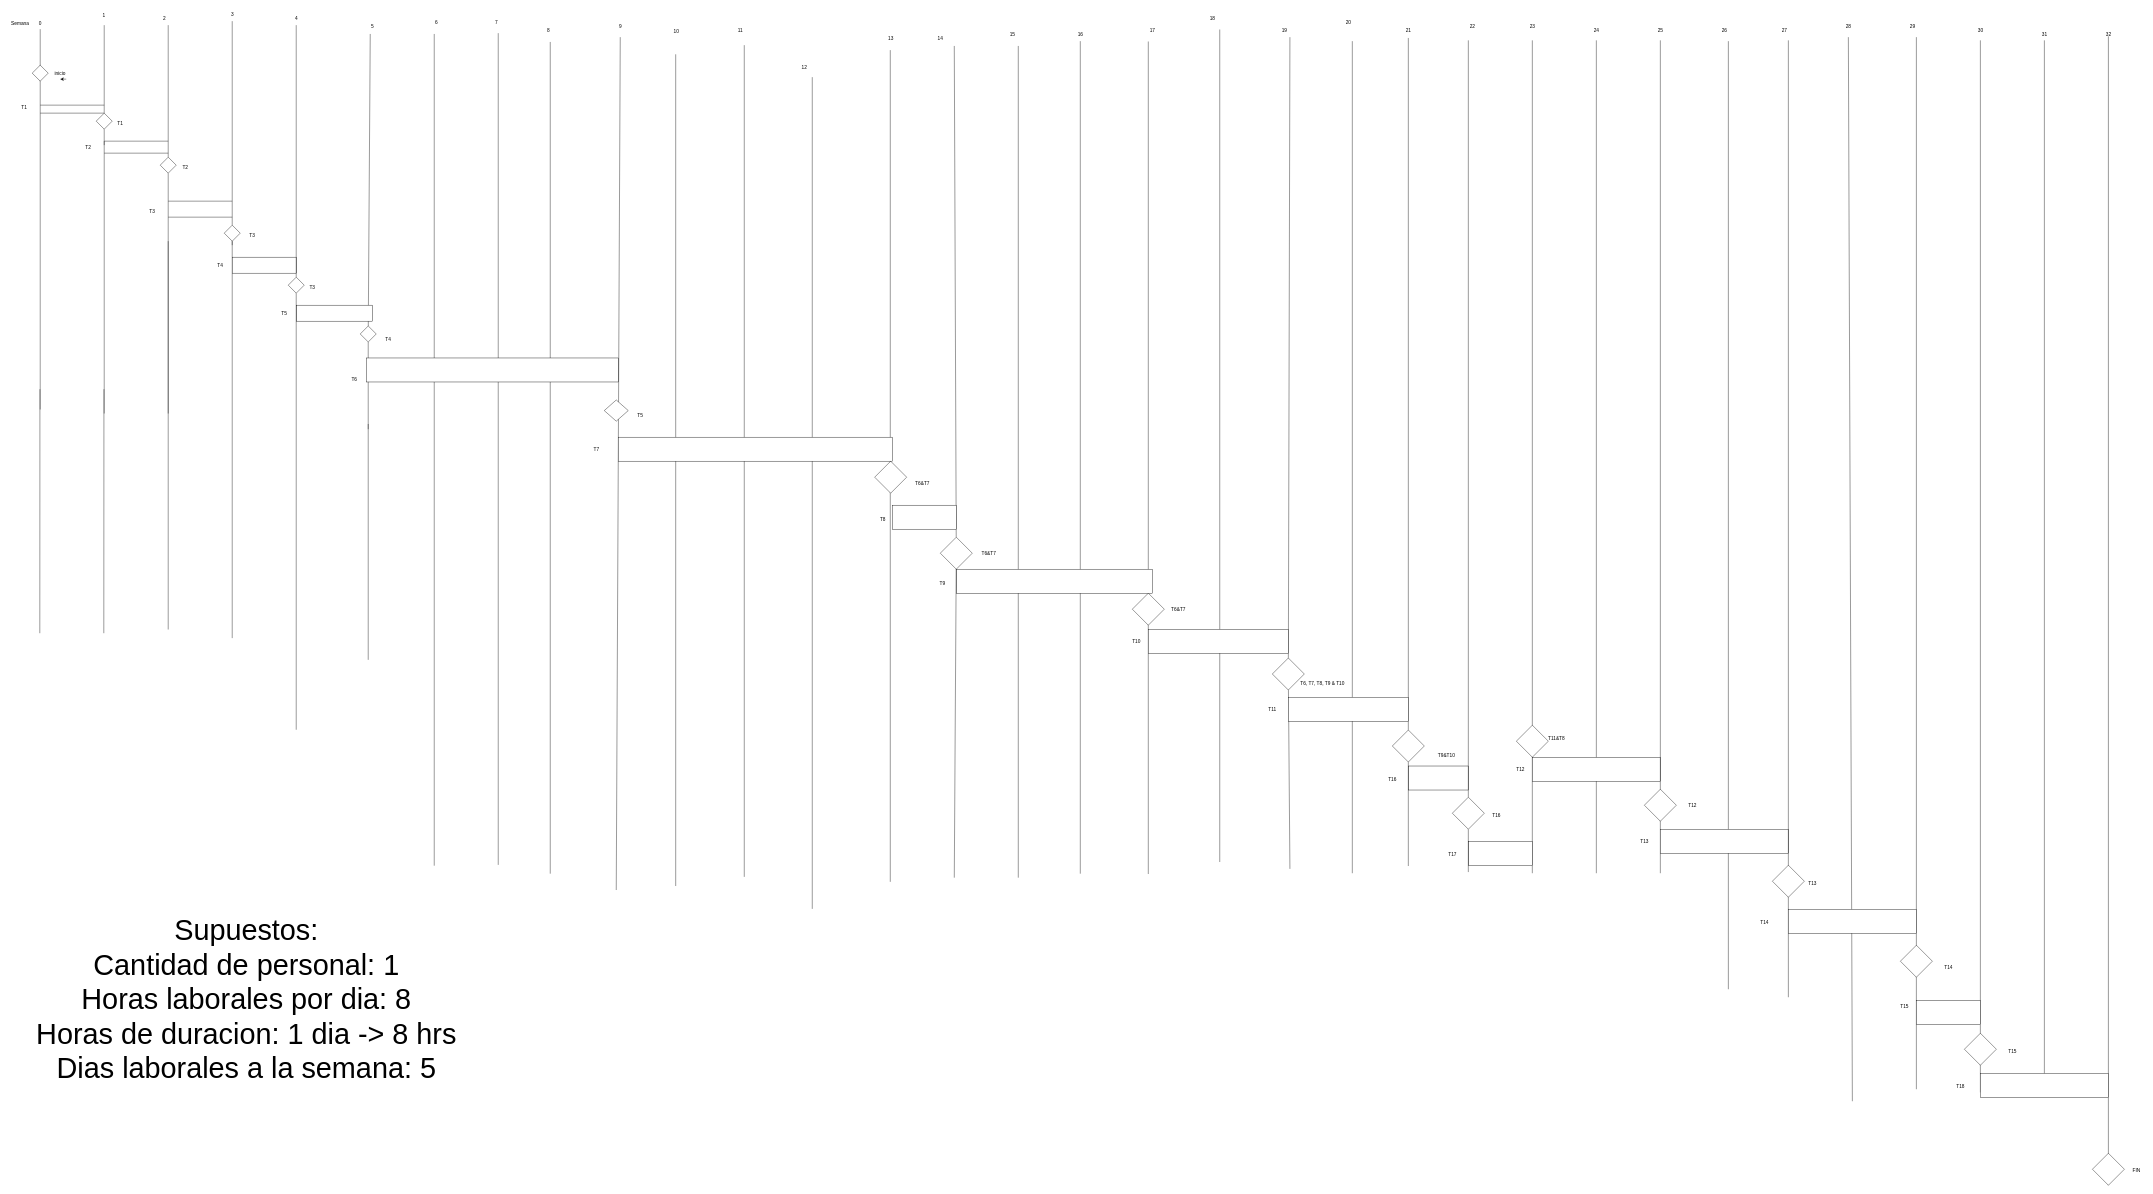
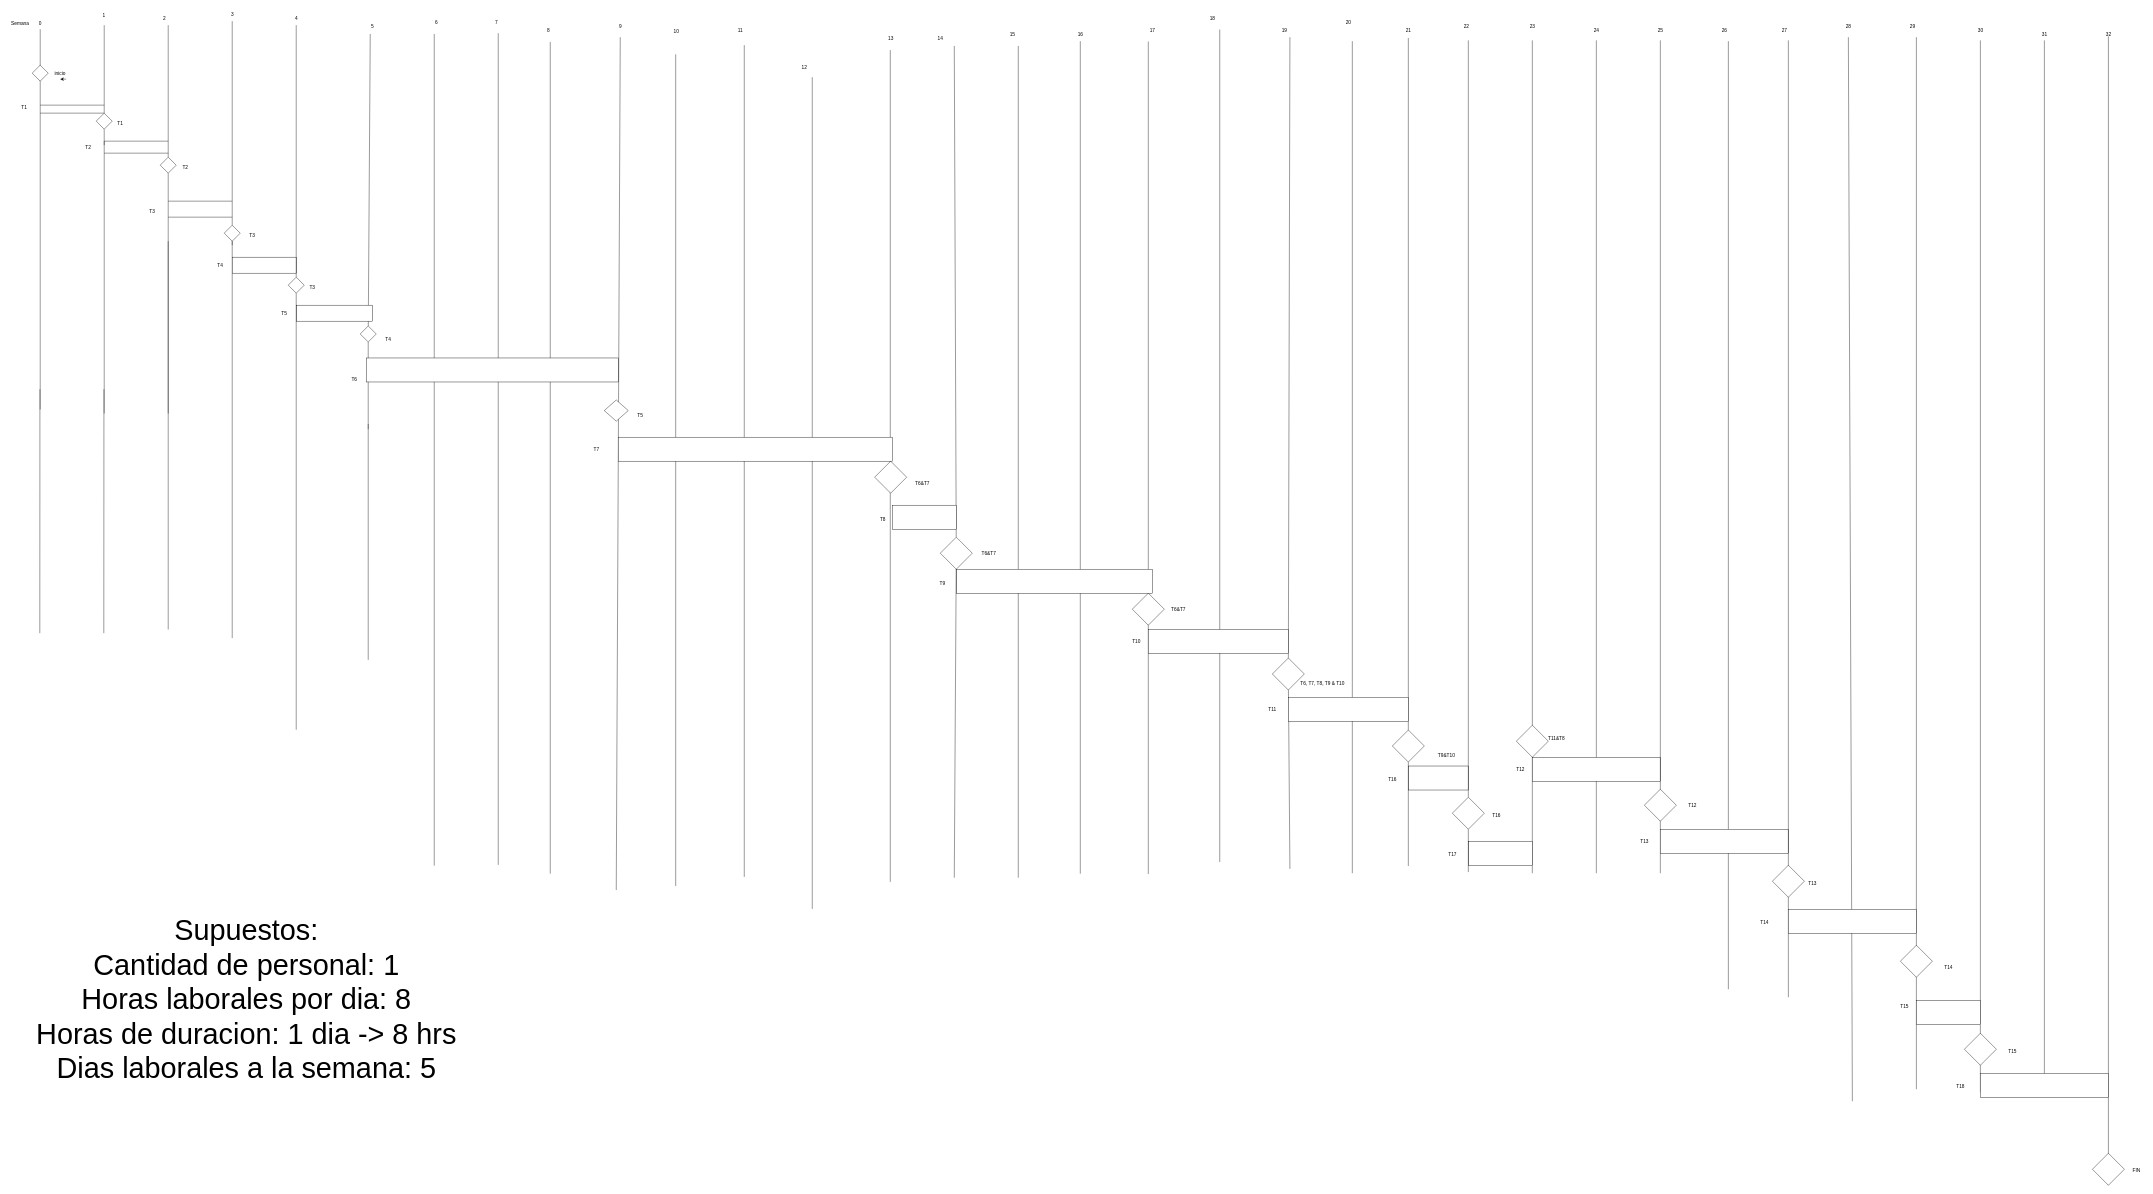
- <mxCell id="155" value="22" style="text;html=1;align=center;verticalAlign=middle;resizable=0;points=[];autosize=1;strokeColor=none;fillColor=none;" vertex="1" parent="1"><mxGeometry x="3660" y="50" width="40" height="30" as="geometry" /></mxCell>
+ <mxCell id="155" value="22" style="text;html=1;align=center;verticalAlign=middle;resizable=0;points=[];autosize=1;strokeColor=none;fillColor=none;" vertex="1" parent="1"><mxGeometry x="3645" y="50" width="40" height="30" as="geometry" /></mxCell>
